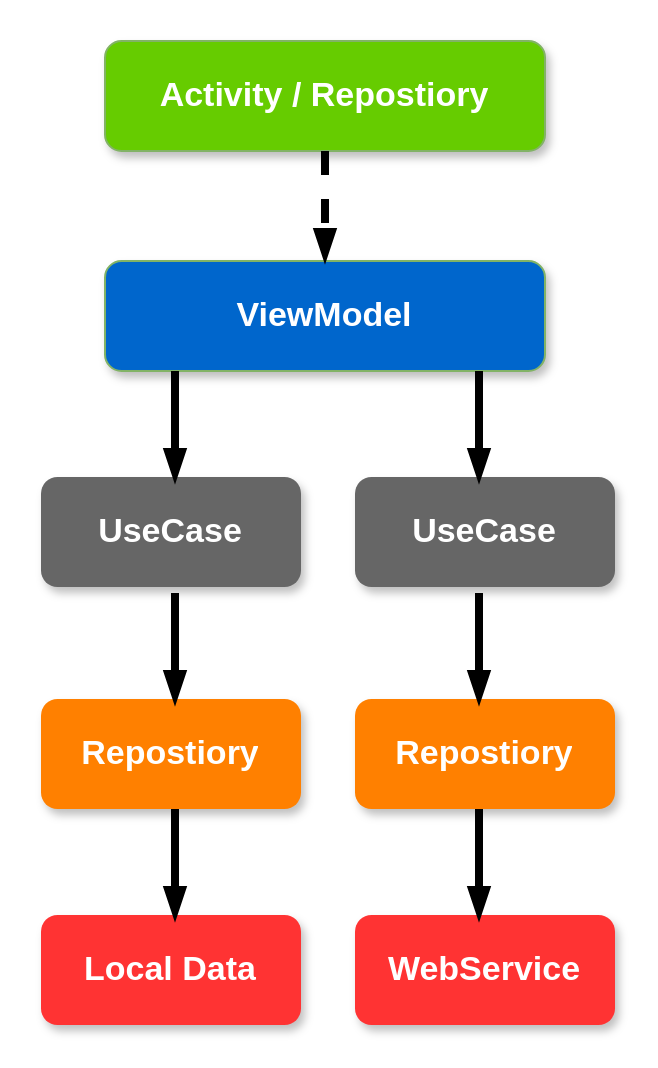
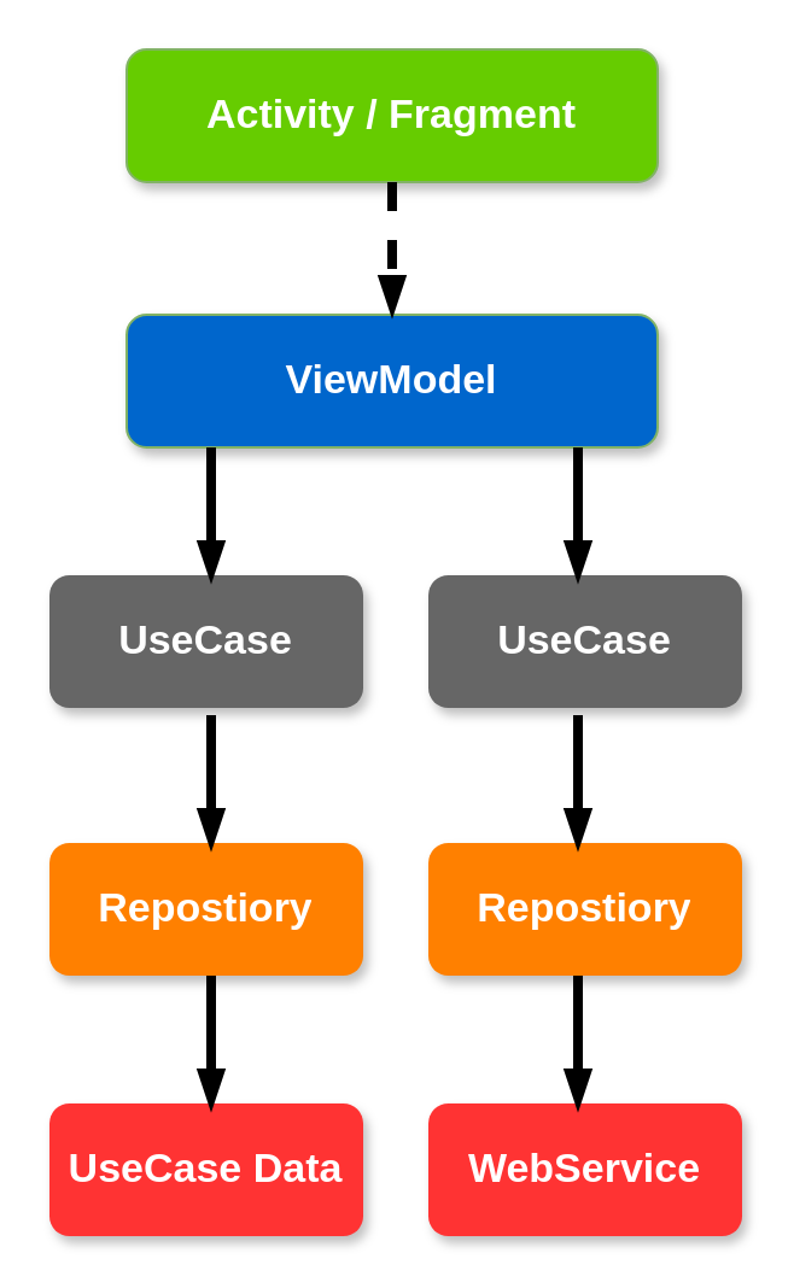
- <mxCell id="3" value="&lt;h1 style=&quot;font-size: 17px;&quot;&gt;Activity / Repostiory&lt;/h1&gt;" style="text;html=1;spacing=5;spacingTop=-20;whiteSpace=wrap;overflow=hidden;strokeColor=none;strokeWidth=4;fillColor=none;gradientColor=#007FFF;fontSize=17;fontColor=#FFFFFF;align=center;verticalAlign=bottom;" parent="1" vertex="1"><mxGeometry x="57" y="20" width="210" height="55" as="geometry" /></mxCell>
+ <mxCell id="3" value="&lt;h1 style=&quot;font-size: 17px;&quot;&gt;Activity / Fragment&lt;/h1&gt;" style="text;html=1;spacing=5;spacingTop=-20;whiteSpace=wrap;overflow=hidden;strokeColor=none;strokeWidth=4;fillColor=none;gradientColor=#007FFF;fontSize=17;fontColor=#FFFFFF;align=center;verticalAlign=bottom;" parent="1" vertex="1"><mxGeometry x="57" y="20" width="210" height="55" as="geometry" /></mxCell>
- <mxCell id="20" value="&lt;h1 style=&quot;font-size: 17px&quot;&gt;Local Data&lt;/h1&gt;" style="text;html=1;spacing=5;spacingTop=-20;whiteSpace=wrap;overflow=hidden;strokeColor=none;strokeWidth=4;fillColor=none;gradientColor=#007FFF;fontSize=17;fontColor=#FFFFFF;align=center;verticalAlign=bottom;" vertex="1" parent="1"><mxGeometry x="20" y="457" width="130" height="55" as="geometry" /></mxCell>
+ <mxCell id="20" value="&lt;h1 style=&quot;font-size: 17px&quot;&gt;UseCase Data&lt;/h1&gt;" style="text;html=1;spacing=5;spacingTop=-20;whiteSpace=wrap;overflow=hidden;strokeColor=none;strokeWidth=4;fillColor=none;gradientColor=#007FFF;fontSize=17;fontColor=#FFFFFF;align=center;verticalAlign=bottom;" vertex="1" parent="1"><mxGeometry x="20" y="457" width="130" height="55" as="geometry" /></mxCell>
